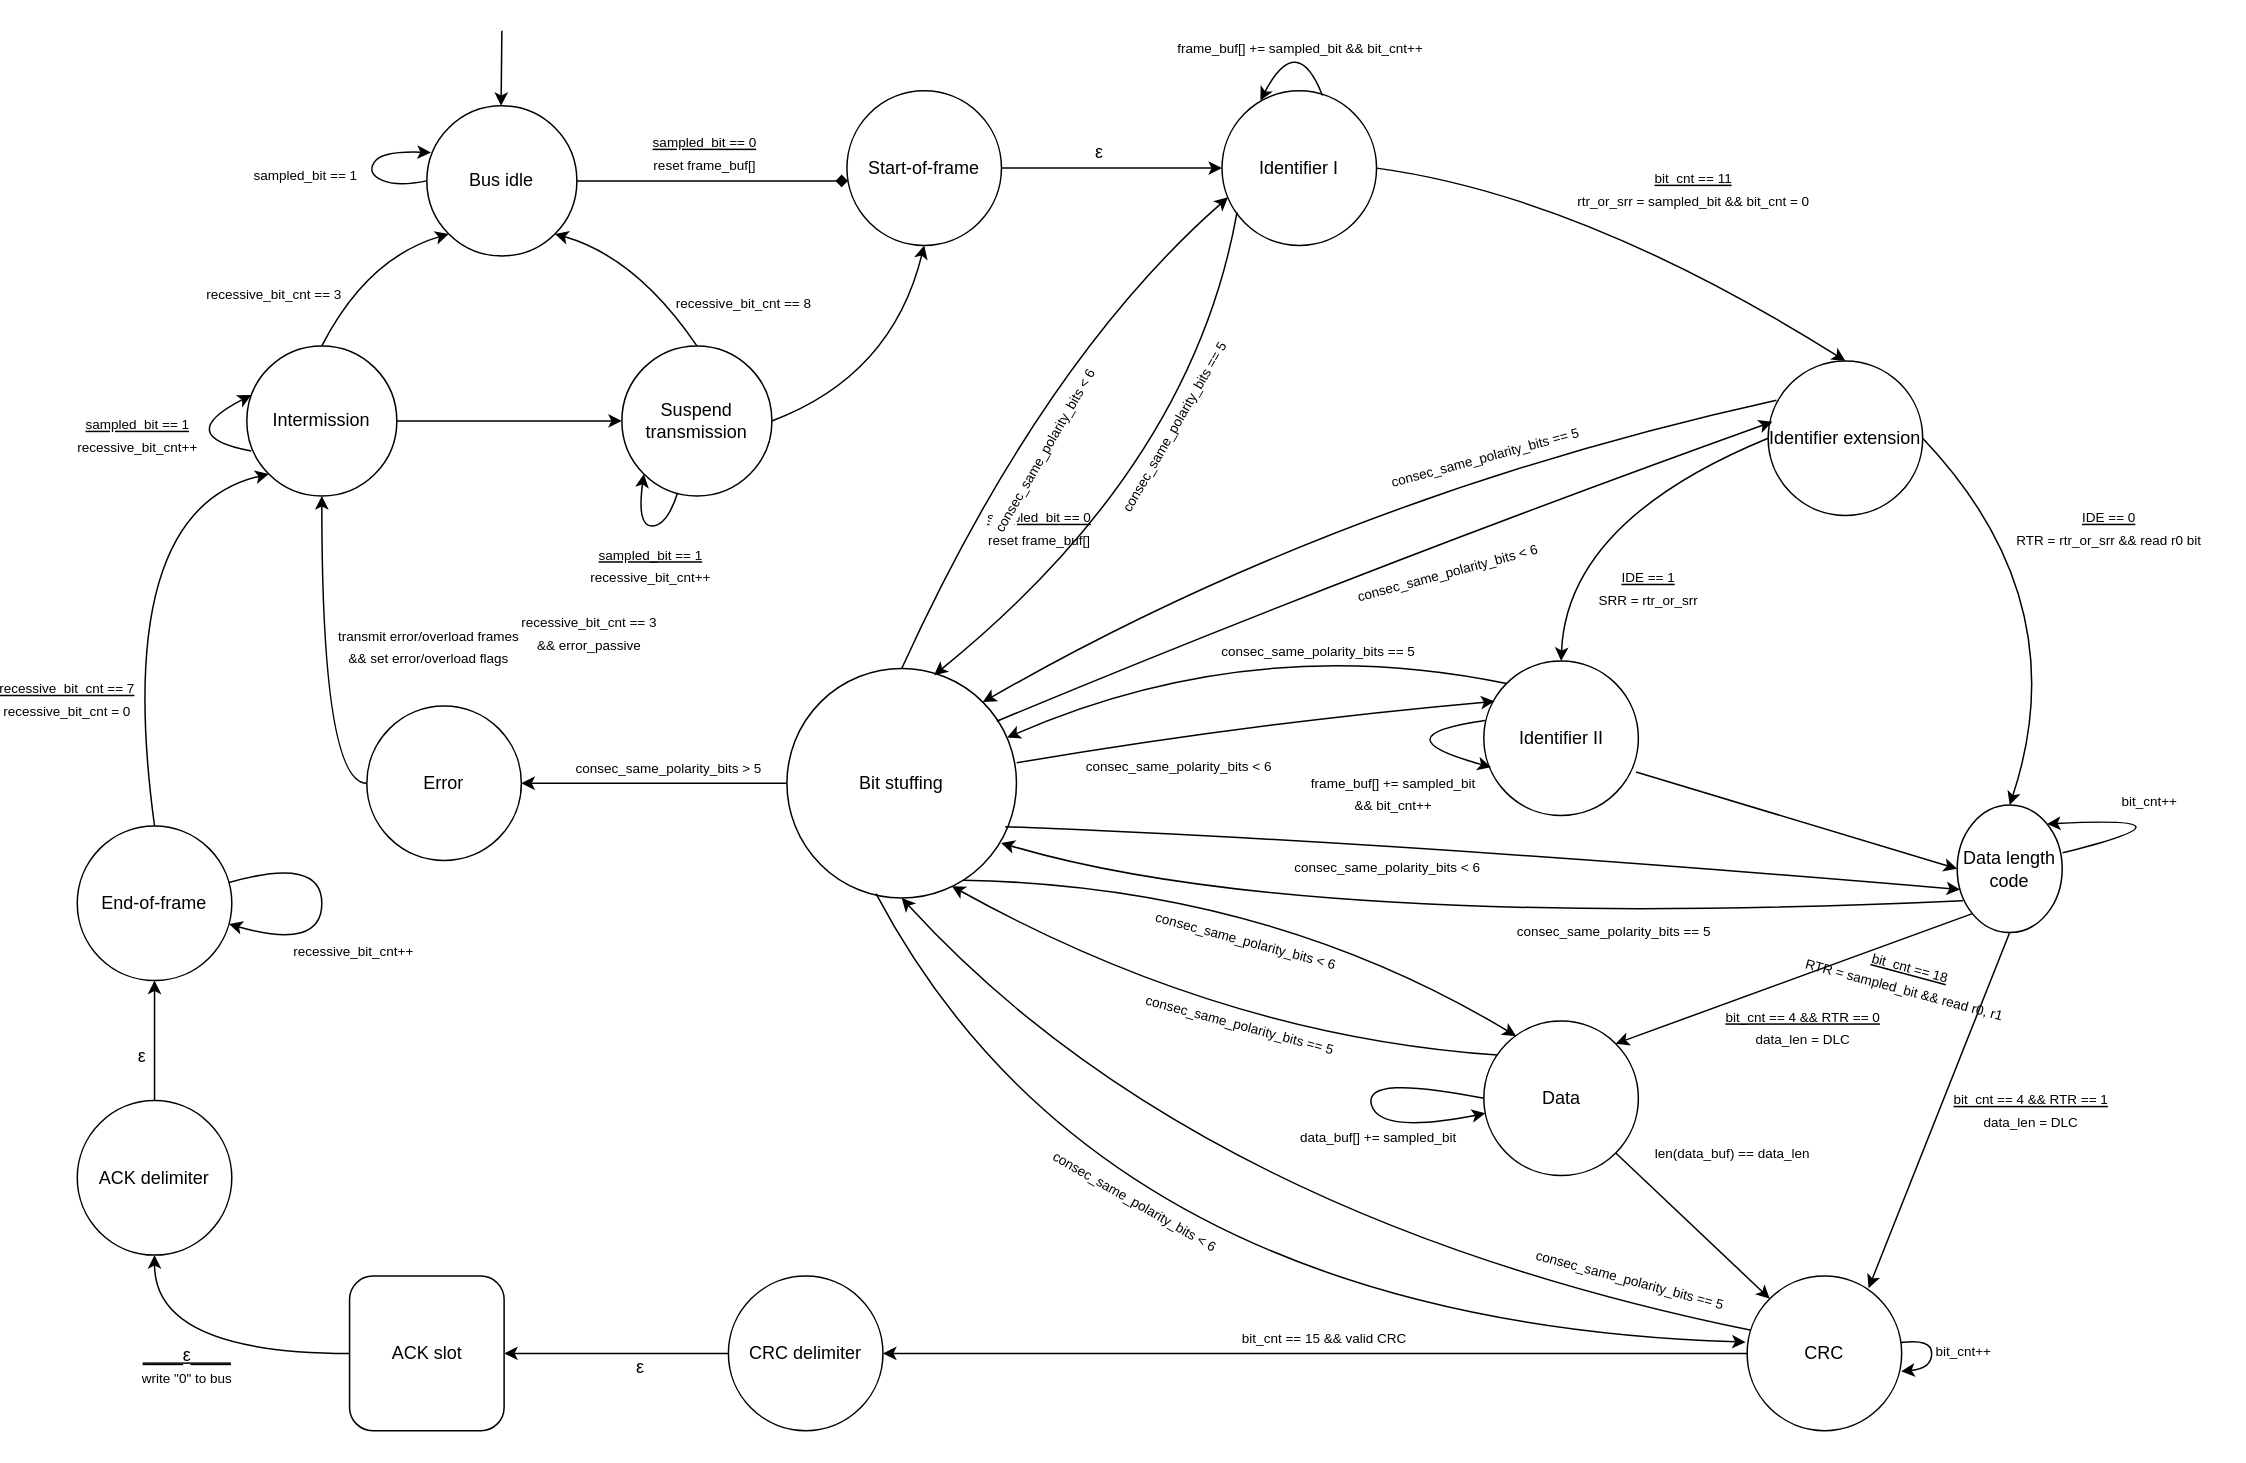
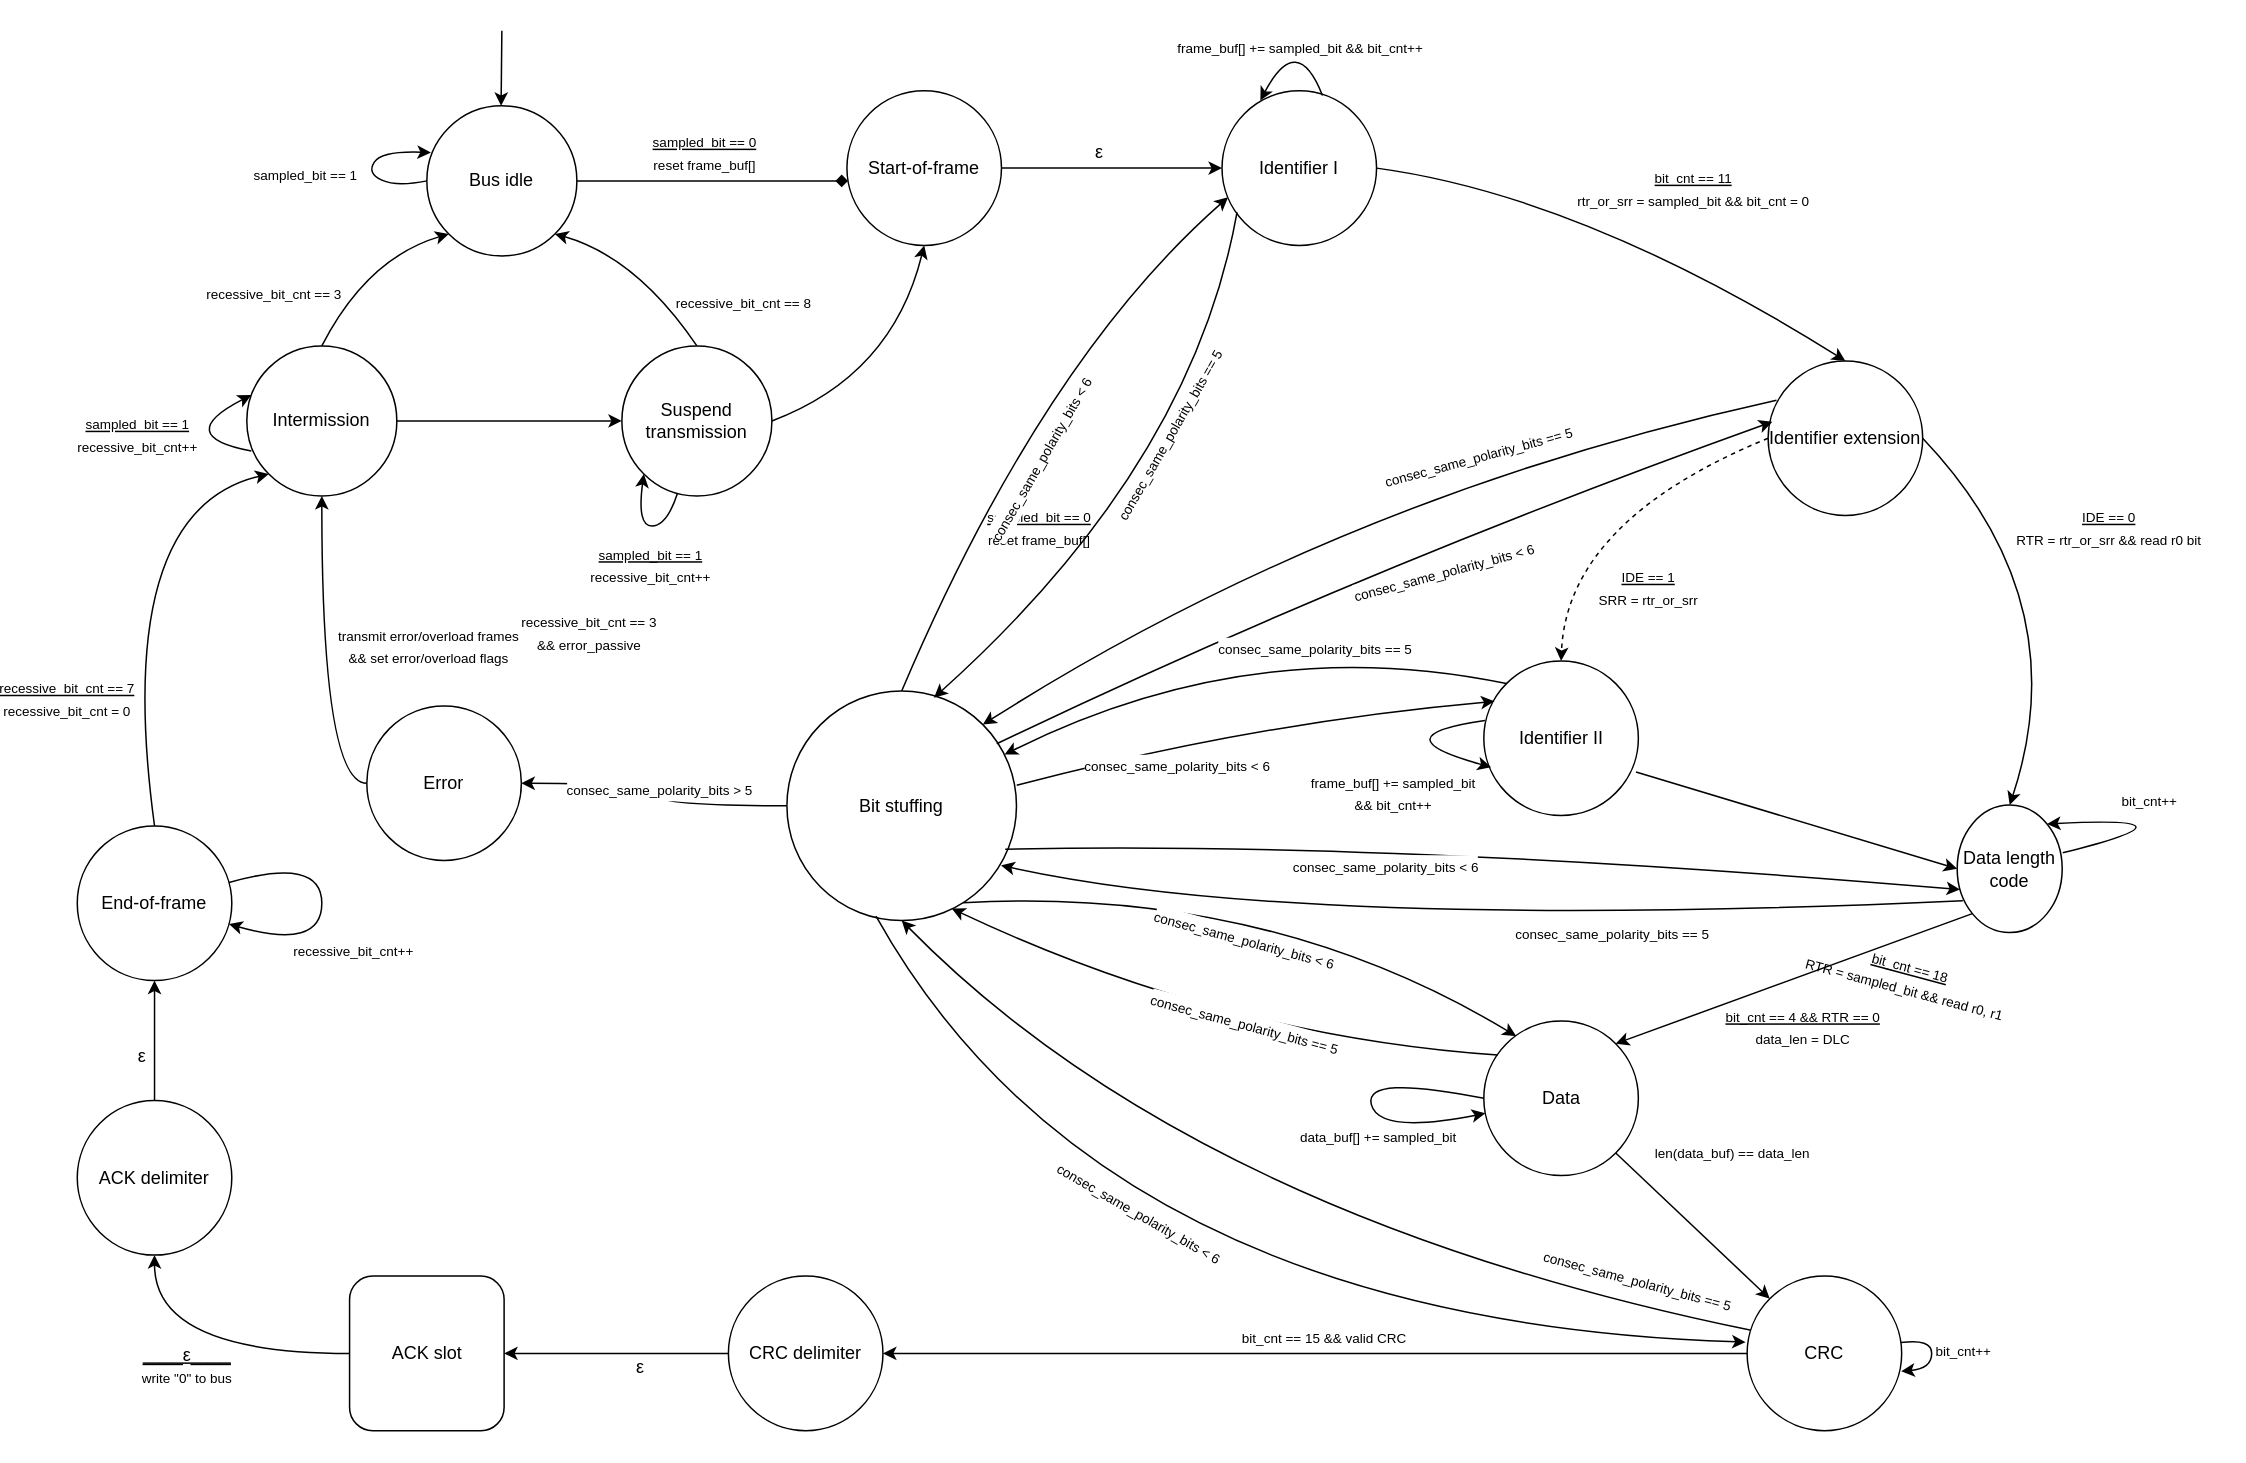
- <mxCell id="60" value="" style="curved=1;endArrow=classic;html=1;entryX=0.5;entryY=0;entryDx=0;entryDy=0;exitX=0;exitY=0.5;exitDx=0;exitDy=0;" parent="1" source="15" target="16" edge="1"><mxGeometry width="50" height="50" relative="1" as="geometry"><mxPoint x="1063" y="346.5" as="sourcePoint" /><mxPoint x="1013" y="396.5" as="targetPoint" /><Array as="points"><mxPoint x="1013" y="346.5" /></Array></mxGeometry></mxCell>
+ <mxCell id="60" value="" style="curved=1;endArrow=classic;html=1;entryX=0.5;entryY=0;entryDx=0;entryDy=0;exitX=0;exitY=0.5;exitDx=0;exitDy=0;dashed=1;" parent="1" source="15" target="16" edge="1"><mxGeometry width="50" height="50" relative="1" as="geometry"><mxPoint x="1063" y="346.5" as="sourcePoint" /><mxPoint x="1013" y="396.5" as="targetPoint" /><Array as="points"><mxPoint x="1013" y="346.5" /></Array></mxGeometry></mxCell>
- <mxCell id="11" value="Bit stuffing" style="ellipse;whiteSpace=wrap;html=1;aspect=fixed;" vertex="1" parent="1"><mxGeometry x="493" y="445" width="153" height="153" as="geometry" /></mxCell>
+ <mxCell id="11" value="Bit stuffing" style="ellipse;whiteSpace=wrap;html=1;aspect=fixed;" vertex="1" parent="1"><mxGeometry x="493" y="460" width="153" height="153" as="geometry" /></mxCell>
- <mxCell id="66" value="" style="curved=1;endArrow=classic;html=1;exitX=0.5;exitY=1;exitDx=0;exitDy=0;entryX=0.786;entryY=0.078;entryDx=0;entryDy=0;entryPerimeter=0;" parent="1" source="17" target="20" edge="1"><mxGeometry width="50" height="50" relative="1" as="geometry"><mxPoint x="1498.084" y="520.916" as="sourcePoint" /><mxPoint x="1441" y="620" as="targetPoint" /><Array as="points" /></mxGeometry></mxCell>
- <mxCell id="67" value="&lt;u&gt;&lt;font style=&quot;font-size: 9px&quot;&gt;bit_cnt == 4 &amp;amp;&amp;amp; RTR == 1&lt;/font&gt;&lt;/u&gt;&lt;br&gt;&lt;font style=&quot;font-size: 9px&quot;&gt;data_len = DLC&lt;/font&gt;&lt;u&gt;&lt;font style=&quot;font-size: 9px&quot;&gt;&lt;br&gt;&lt;/font&gt;&lt;/u&gt;" style="text;html=1;resizable=0;points=[];align=center;verticalAlign=middle;labelBackgroundColor=#ffffff;" parent="66" vertex="1" connectable="0"><mxGeometry x="-0.11" y="16" relative="1" as="geometry"><mxPoint x="40.5" y="7" as="offset" /></mxGeometry></mxCell>
